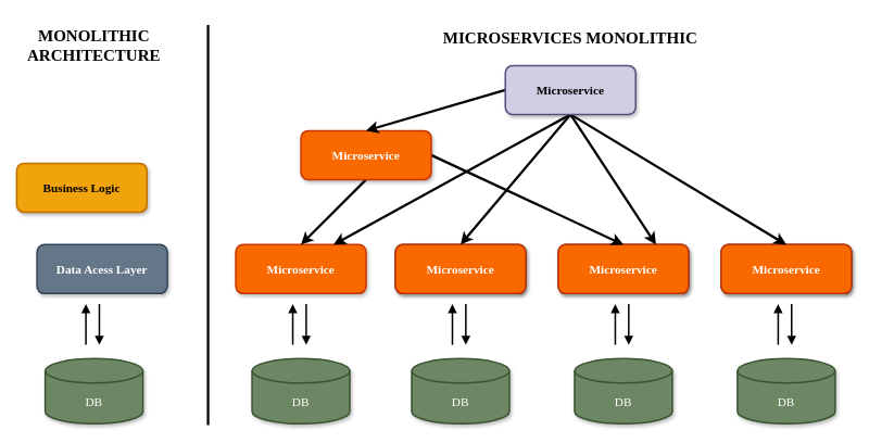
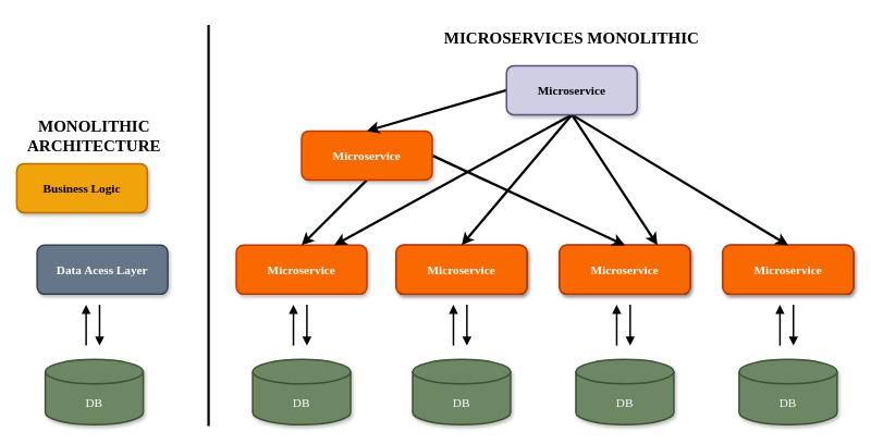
- <mxCell id="7" value="MONOLITHIC ARCHITECTURE" style="text;html=1;strokeColor=none;fillColor=none;align=center;verticalAlign=middle;whiteSpace=wrap;rounded=0;shadow=1;glass=0;sketch=1;fontFamily=Comic Sans MS;fontSize=20;fontStyle=1" parent="1" vertex="1"><mxGeometry x="35" y="30" width="160" height="50" as="geometry" /></mxCell>
+ <mxCell id="7" value="MONOLITHIC ARCHITECTURE" style="text;html=1;strokeColor=none;fillColor=none;align=center;verticalAlign=middle;whiteSpace=wrap;rounded=0;shadow=1;glass=0;sketch=1;fontFamily=Comic Sans MS;fontSize=20;fontStyle=1" parent="1" vertex="1"><mxGeometry x="35" y="140" width="160" height="50" as="geometry" /></mxCell>
